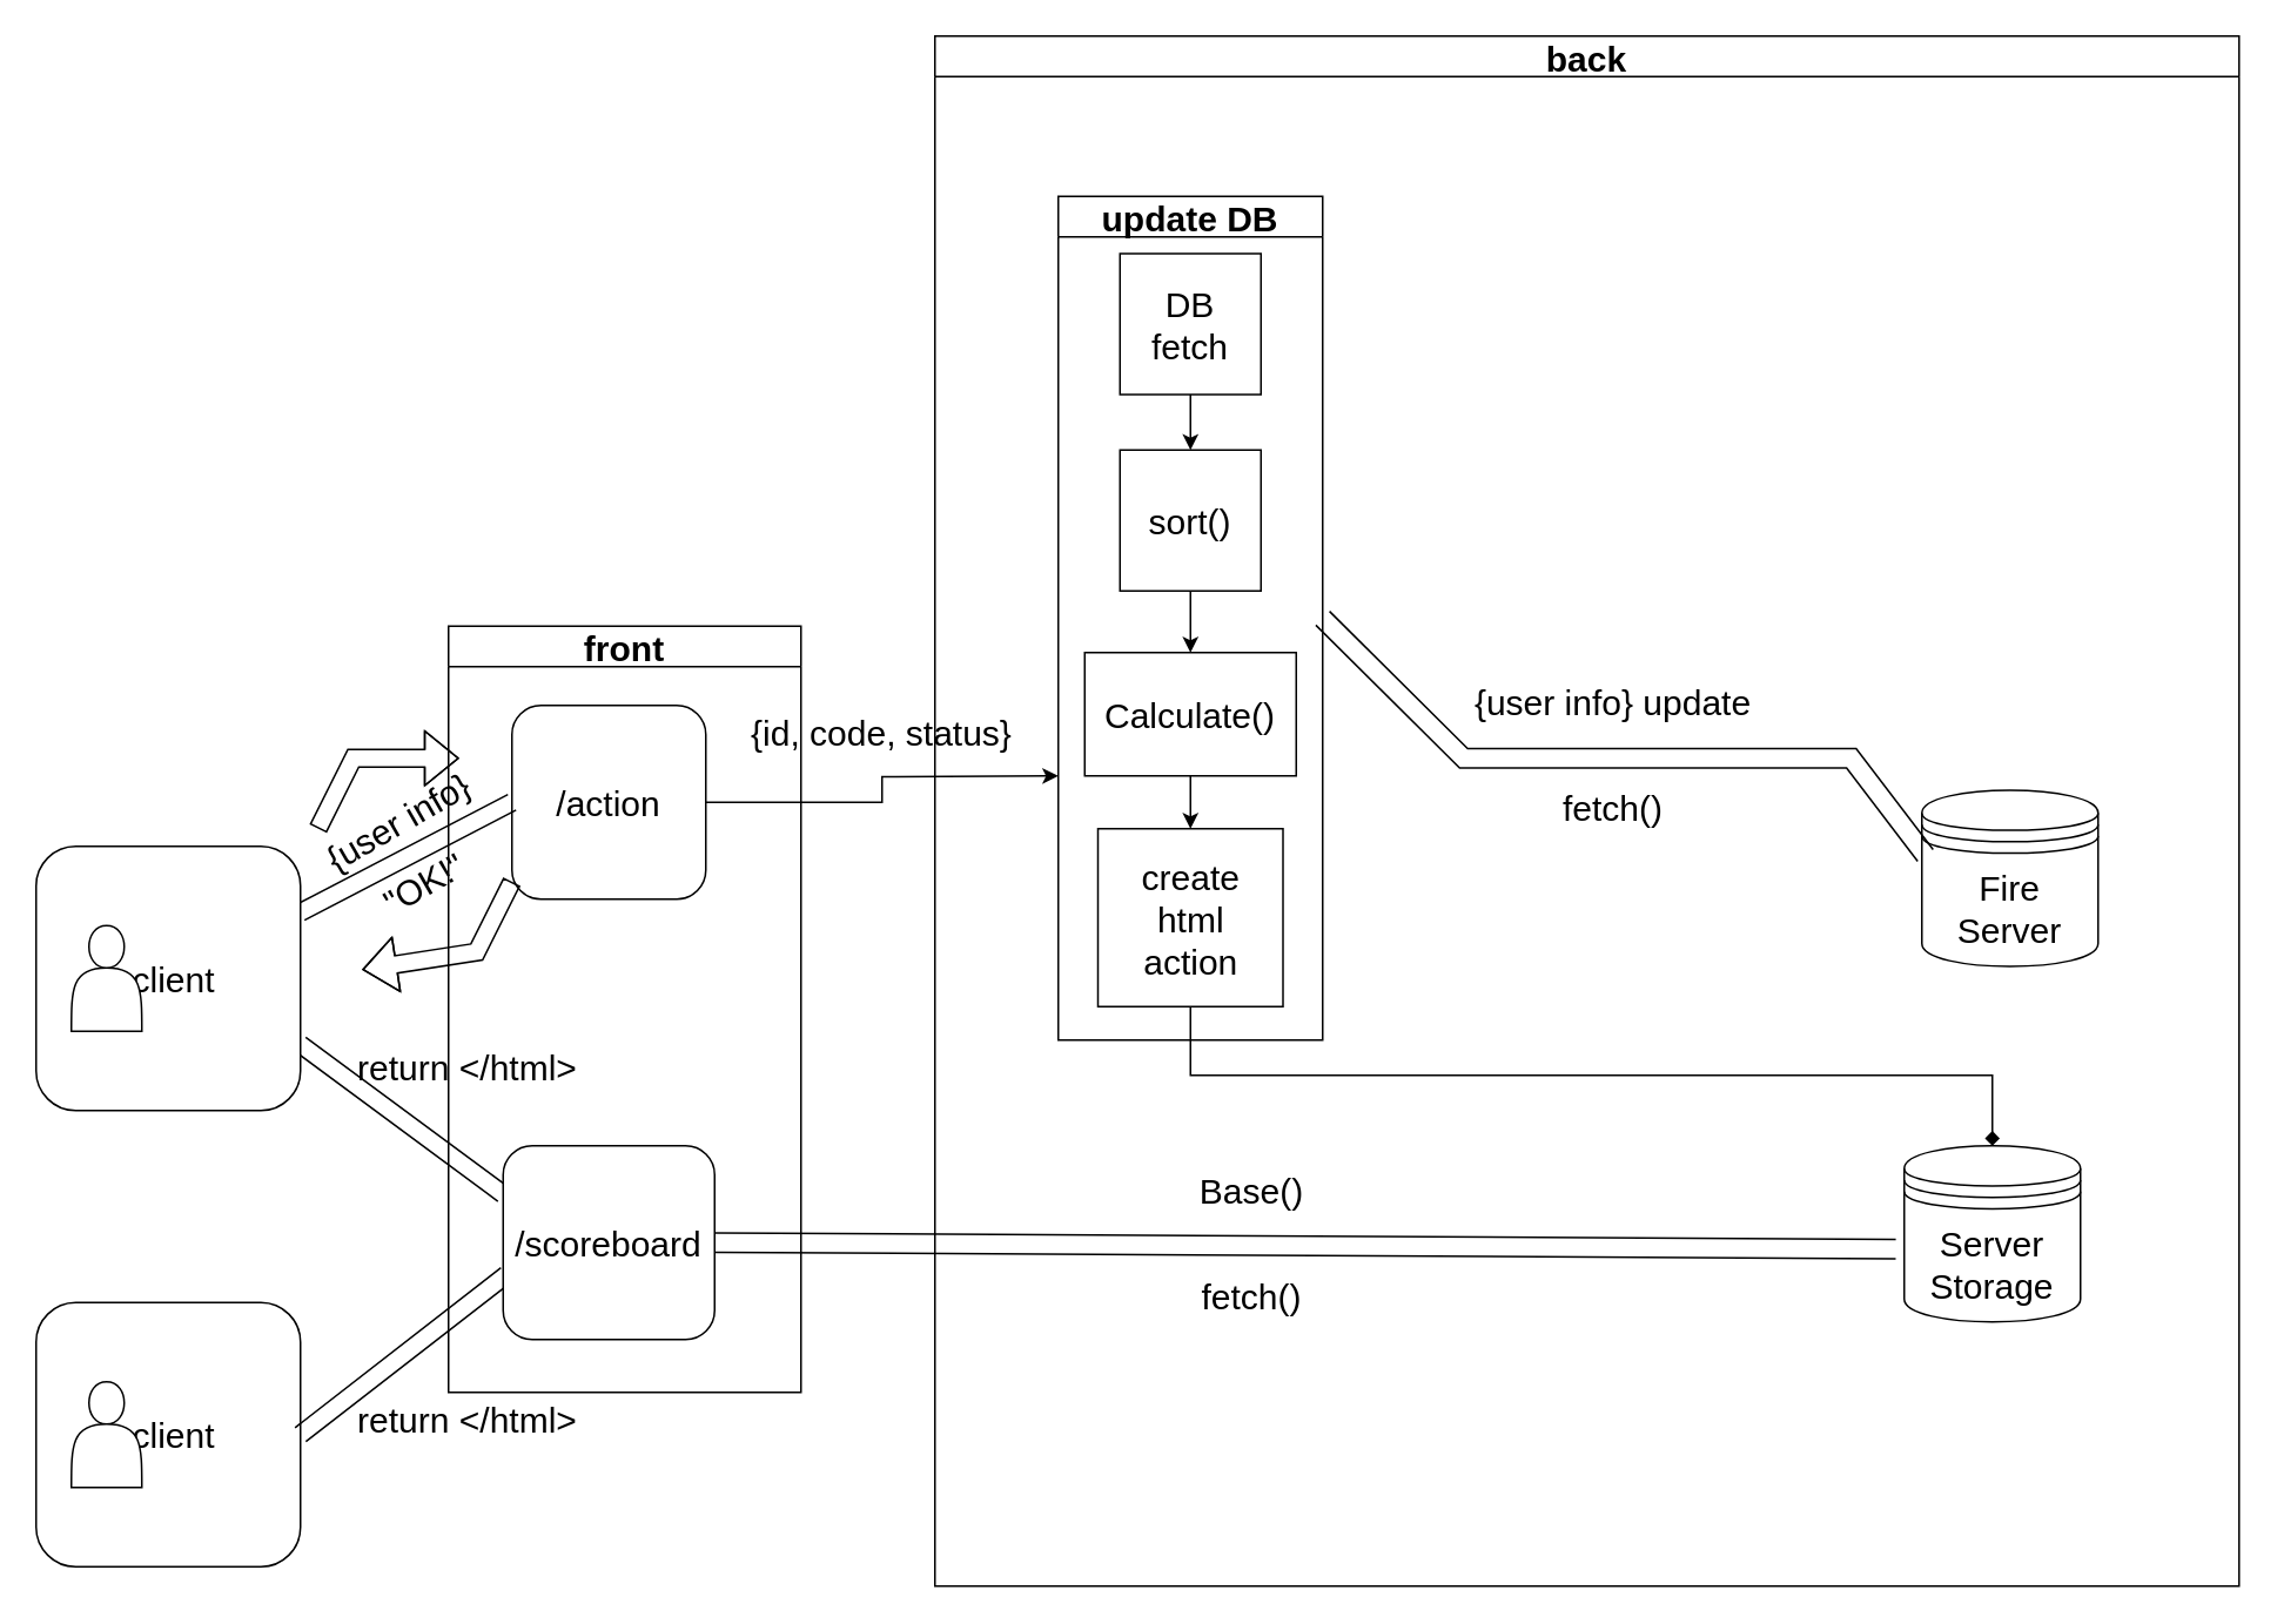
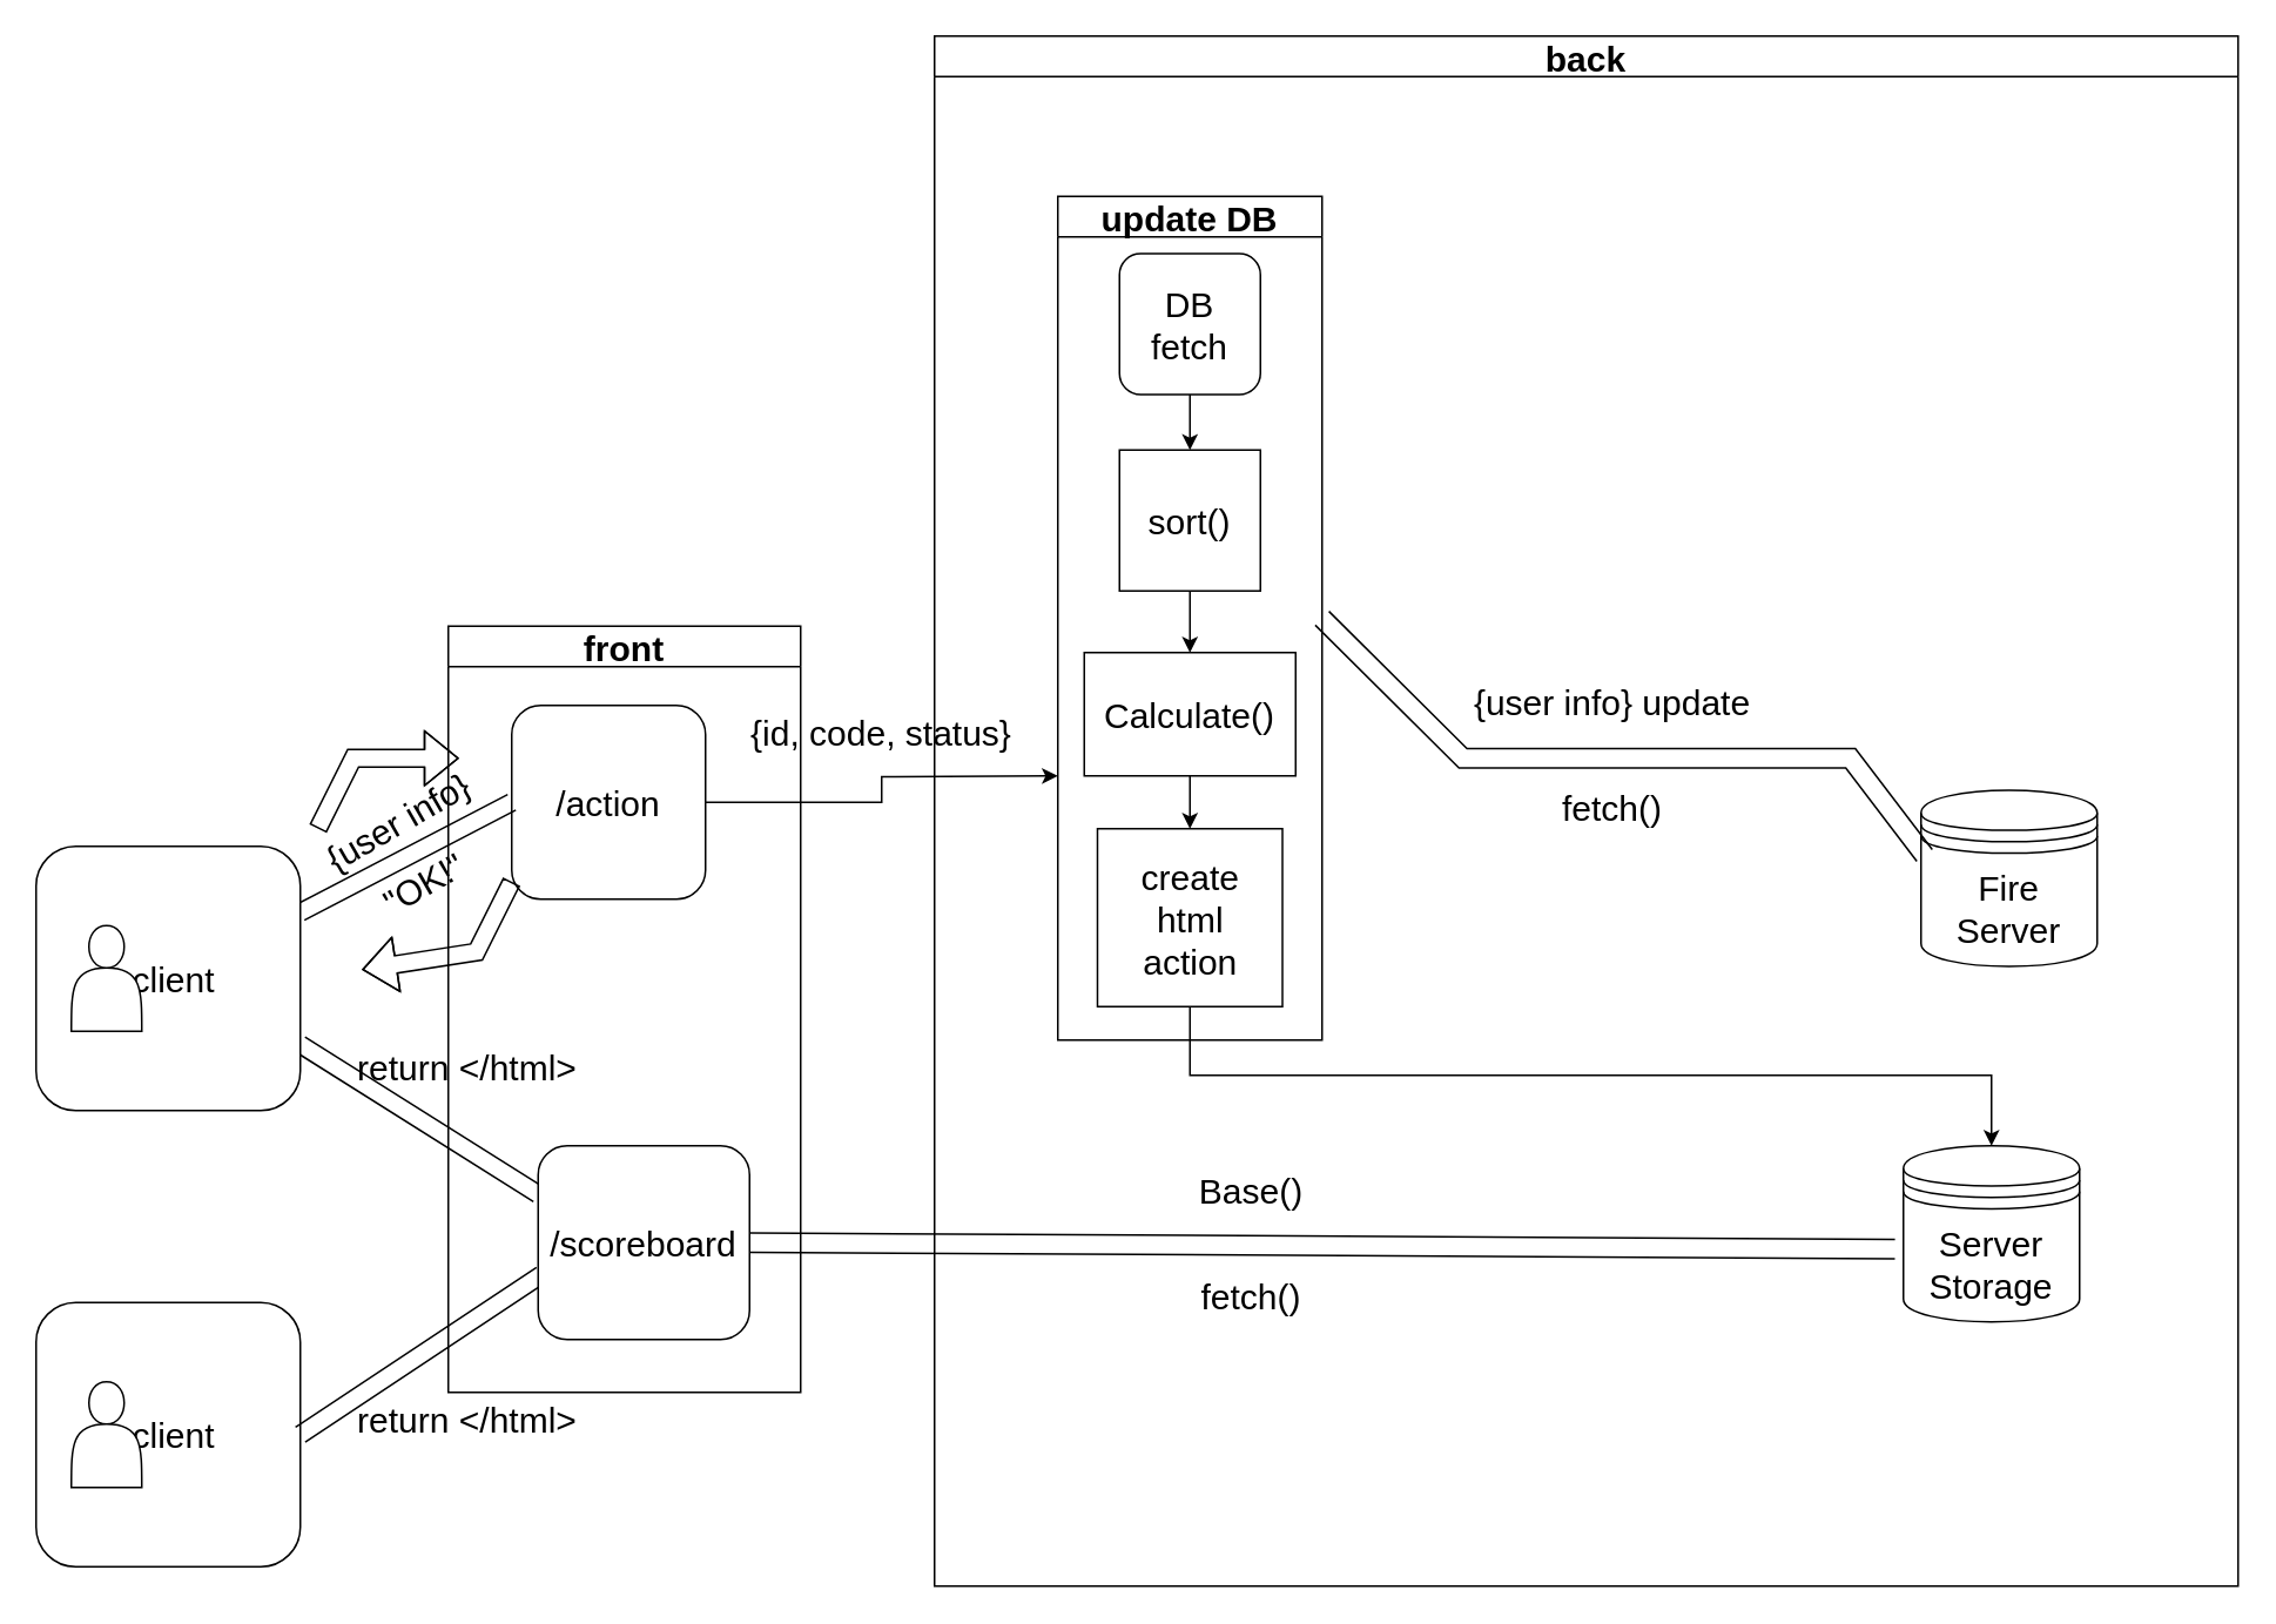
- <mxCell id="35" value="DB&lt;br&gt;fetch" style="whiteSpace=wrap;html=1;aspect=fixed;fontSize=20;" vertex="1" parent="33"><mxGeometry x="35" y="32.5" width="80" height="80" as="geometry" /></mxCell>
+ <mxCell id="35" value="DB&lt;br&gt;fetch" style="whiteSpace=wrap;html=1;aspect=fixed;fontSize=20;rounded=1;" vertex="1" parent="33"><mxGeometry x="35" y="32.5" width="80" height="80" as="geometry" /></mxCell>
- <mxCell id="29" style="edgeStyle=orthogonalEdgeStyle;rounded=0;orthogonalLoop=1;jettySize=auto;html=1;entryX=0.5;entryY=0;entryDx=0;entryDy=0;fontSize=20;endArrow=diamond;" edge="1" parent="1" source="38" target="28"><mxGeometry relative="1" as="geometry"><Array as="points"><mxPoint x="675" y="610" /><mxPoint x="1130" y="610" /></Array></mxGeometry></mxCell>
+ <mxCell id="29" style="edgeStyle=orthogonalEdgeStyle;rounded=0;orthogonalLoop=1;jettySize=auto;html=1;entryX=0.5;entryY=0;entryDx=0;entryDy=0;fontSize=20;" edge="1" parent="1" source="38" target="28"><mxGeometry relative="1" as="geometry"><Array as="points"><mxPoint x="675" y="610" /><mxPoint x="1130" y="610" /></Array></mxGeometry></mxCell>
- <mxCell id="18" value="/scoreboard" style="rounded=1;whiteSpace=wrap;html=1;fontSize=20;" vertex="1" parent="17"><mxGeometry x="31" y="295" width="120" height="110" as="geometry" /></mxCell>
+ <mxCell id="18" value="/scoreboard" style="rounded=1;whiteSpace=wrap;html=1;fontSize=20;" vertex="1" parent="17"><mxGeometry x="51" y="295" width="120" height="110" as="geometry" /></mxCell>
